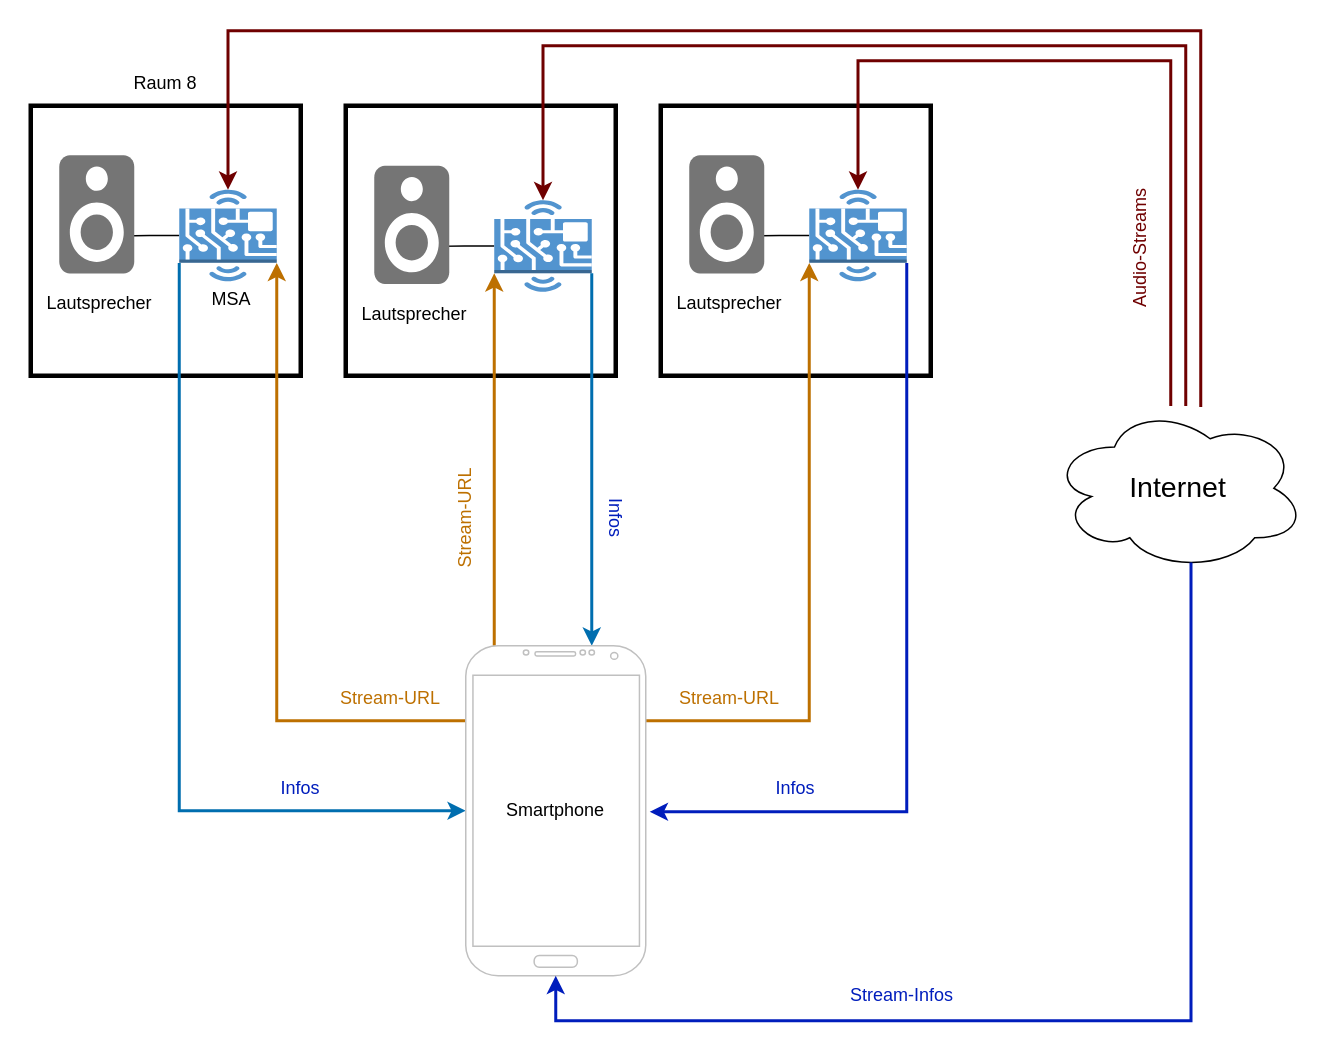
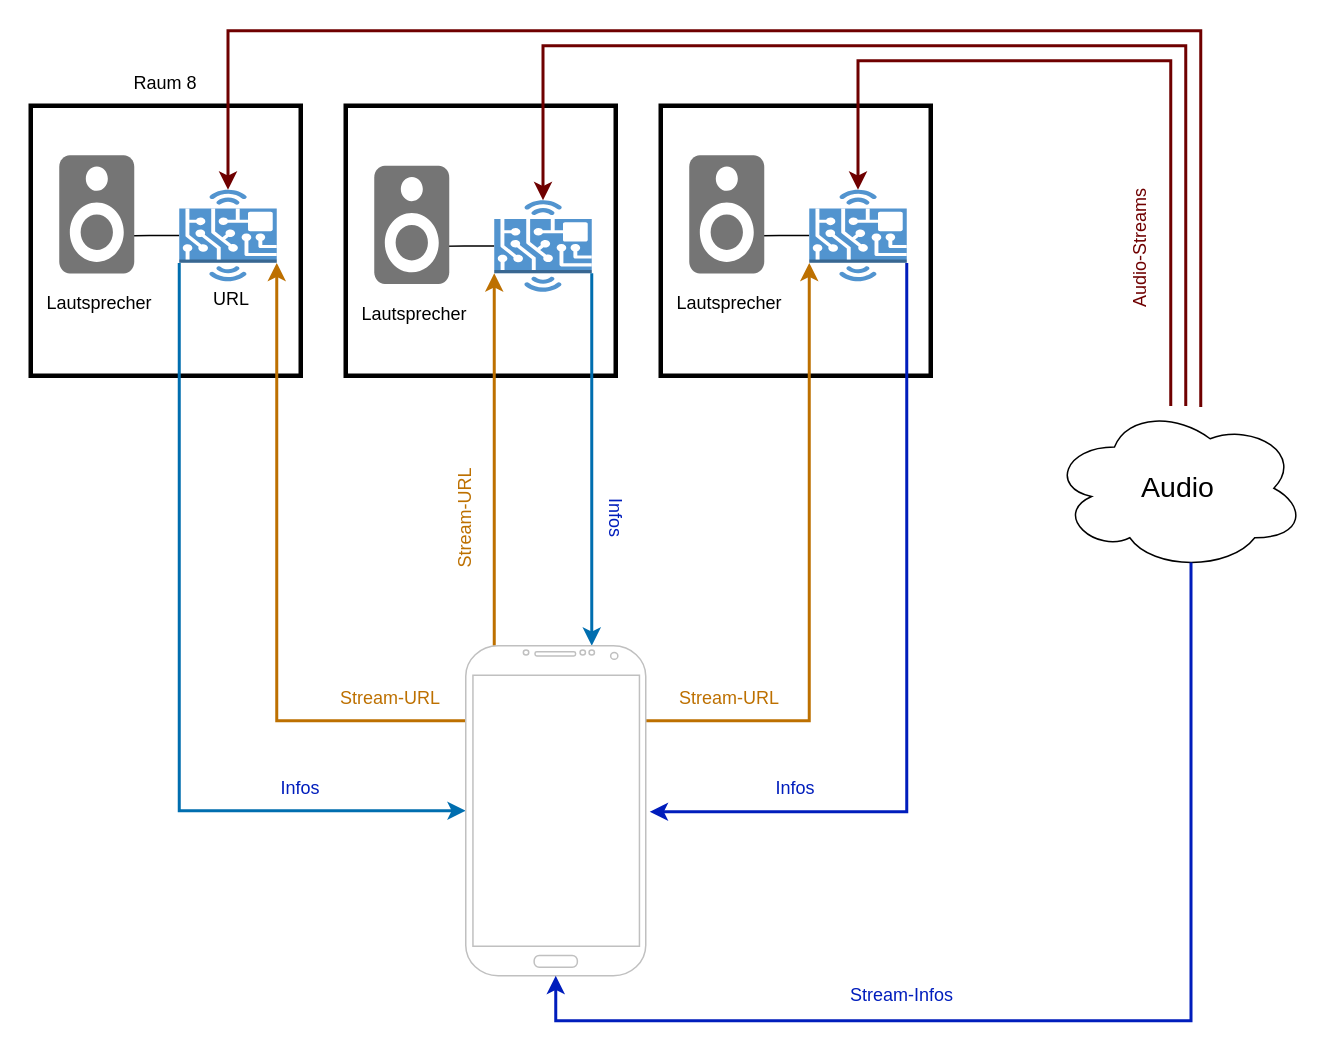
- <mxCell id="7" value="MSA" style="text;html=1;strokeColor=none;fillColor=none;align=center;verticalAlign=middle;whiteSpace=wrap;rounded=0;" vertex="1" parent="2"><mxGeometry x="104" y="143.96" width="60" height="30" as="geometry" /></mxCell>
+ <mxCell id="7" value="URL" style="text;html=1;strokeColor=none;fillColor=none;align=center;verticalAlign=middle;whiteSpace=wrap;rounded=0;" vertex="1" parent="2"><mxGeometry x="104" y="143.96" width="60" height="30" as="geometry" /></mxCell>
- <mxCell id="22" value="Internet" style="ellipse;shape=cloud;whiteSpace=wrap;html=1;fontSize=19;" vertex="1" parent="1"><mxGeometry x="700" y="270" width="170" height="110" as="geometry" /></mxCell>
+ <mxCell id="22" value="Audio" style="ellipse;shape=cloud;whiteSpace=wrap;html=1;fontSize=19;" vertex="1" parent="1"><mxGeometry x="700" y="270" width="170" height="110" as="geometry" /></mxCell>
- <mxCell id="30" value="Smartphone" style="text;html=1;strokeColor=none;fillColor=none;align=center;verticalAlign=middle;whiteSpace=wrap;rounded=0;" vertex="1" parent="1"><mxGeometry x="340" y="525" width="60" height="30" as="geometry" /></mxCell>
